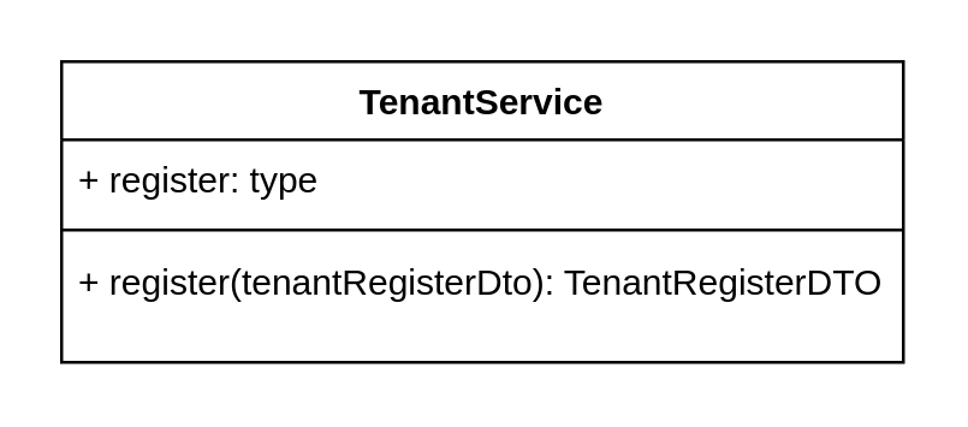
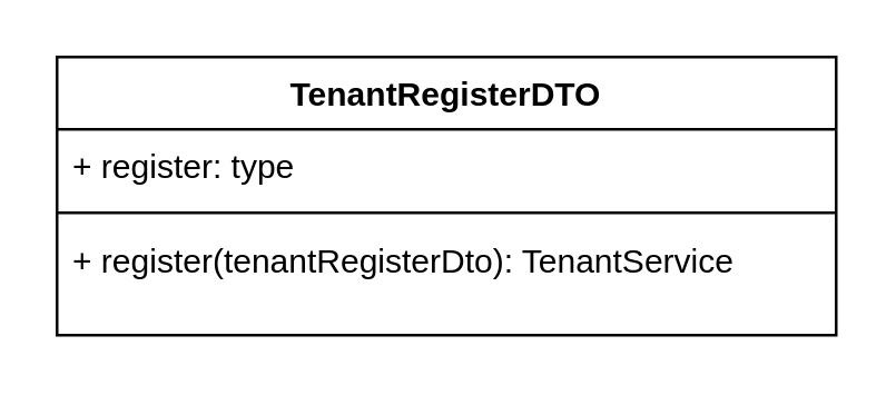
- <mxCell id="2" value="TenantService" style="swimlane;fontStyle=1;align=center;verticalAlign=top;childLayout=stackLayout;horizontal=1;startSize=26;horizontalStack=0;resizeParent=1;resizeParentMax=0;resizeLast=0;collapsible=1;marginBottom=0;whiteSpace=wrap;html=1;" vertex="1" parent="1"><mxGeometry x="20" y="20" width="280" height="100" as="geometry" /></mxCell>
+ <mxCell id="2" value="TenantRegisterDTO" style="swimlane;fontStyle=1;align=center;verticalAlign=top;childLayout=stackLayout;horizontal=1;startSize=26;horizontalStack=0;resizeParent=1;resizeParentMax=0;resizeLast=0;collapsible=1;marginBottom=0;whiteSpace=wrap;html=1;" vertex="1" parent="1"><mxGeometry x="20" y="20" width="280" height="100" as="geometry" /></mxCell>
- <mxCell id="5" value="+ register(tenantRegisterDto): TenantRegisterDTO" style="text;strokeColor=none;fillColor=none;align=left;verticalAlign=top;spacingLeft=4;spacingRight=4;overflow=hidden;rotatable=0;points=[[0,0.5],[1,0.5]];portConstraint=eastwest;whiteSpace=wrap;html=1;" vertex="1" parent="2"><mxGeometry y="60" width="280" height="40" as="geometry" /></mxCell>
+ <mxCell id="5" value="+ register(tenantRegisterDto): TenantService" style="text;strokeColor=none;fillColor=none;align=left;verticalAlign=top;spacingLeft=4;spacingRight=4;overflow=hidden;rotatable=0;points=[[0,0.5],[1,0.5]];portConstraint=eastwest;whiteSpace=wrap;html=1;" vertex="1" parent="2"><mxGeometry y="60" width="280" height="40" as="geometry" /></mxCell>
